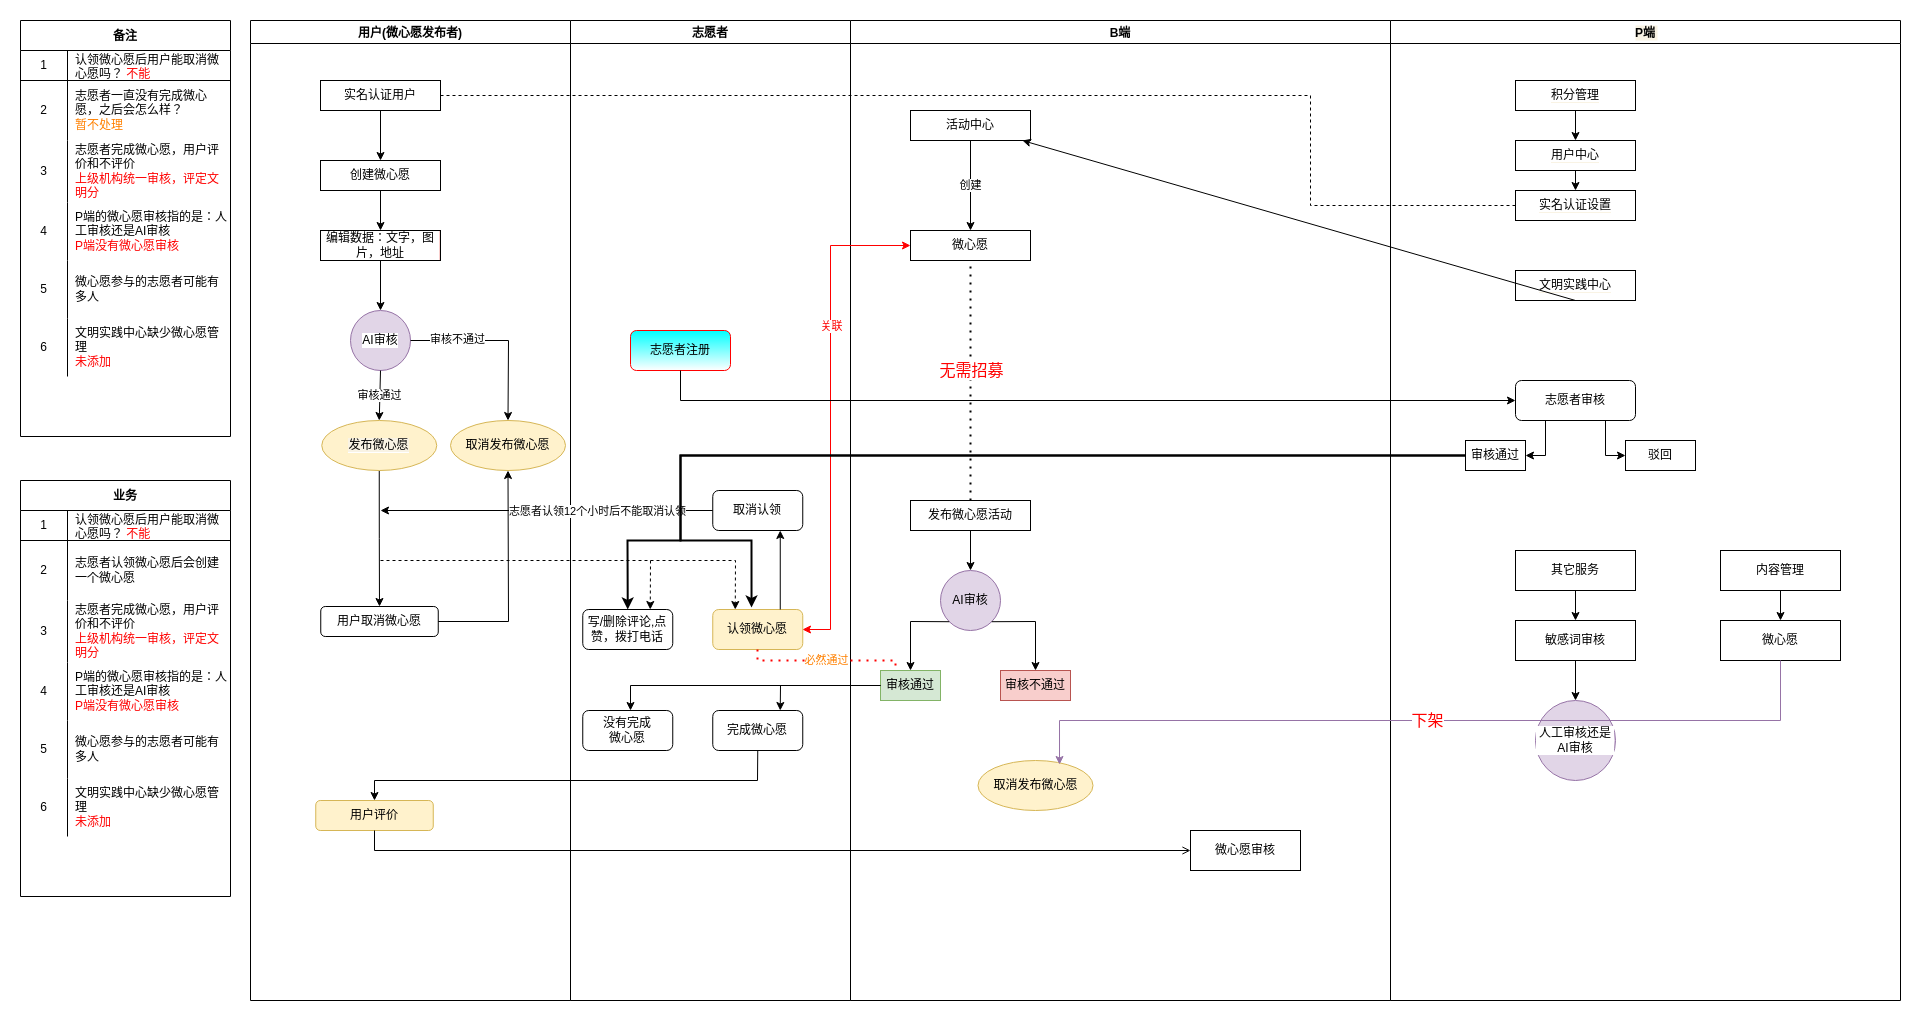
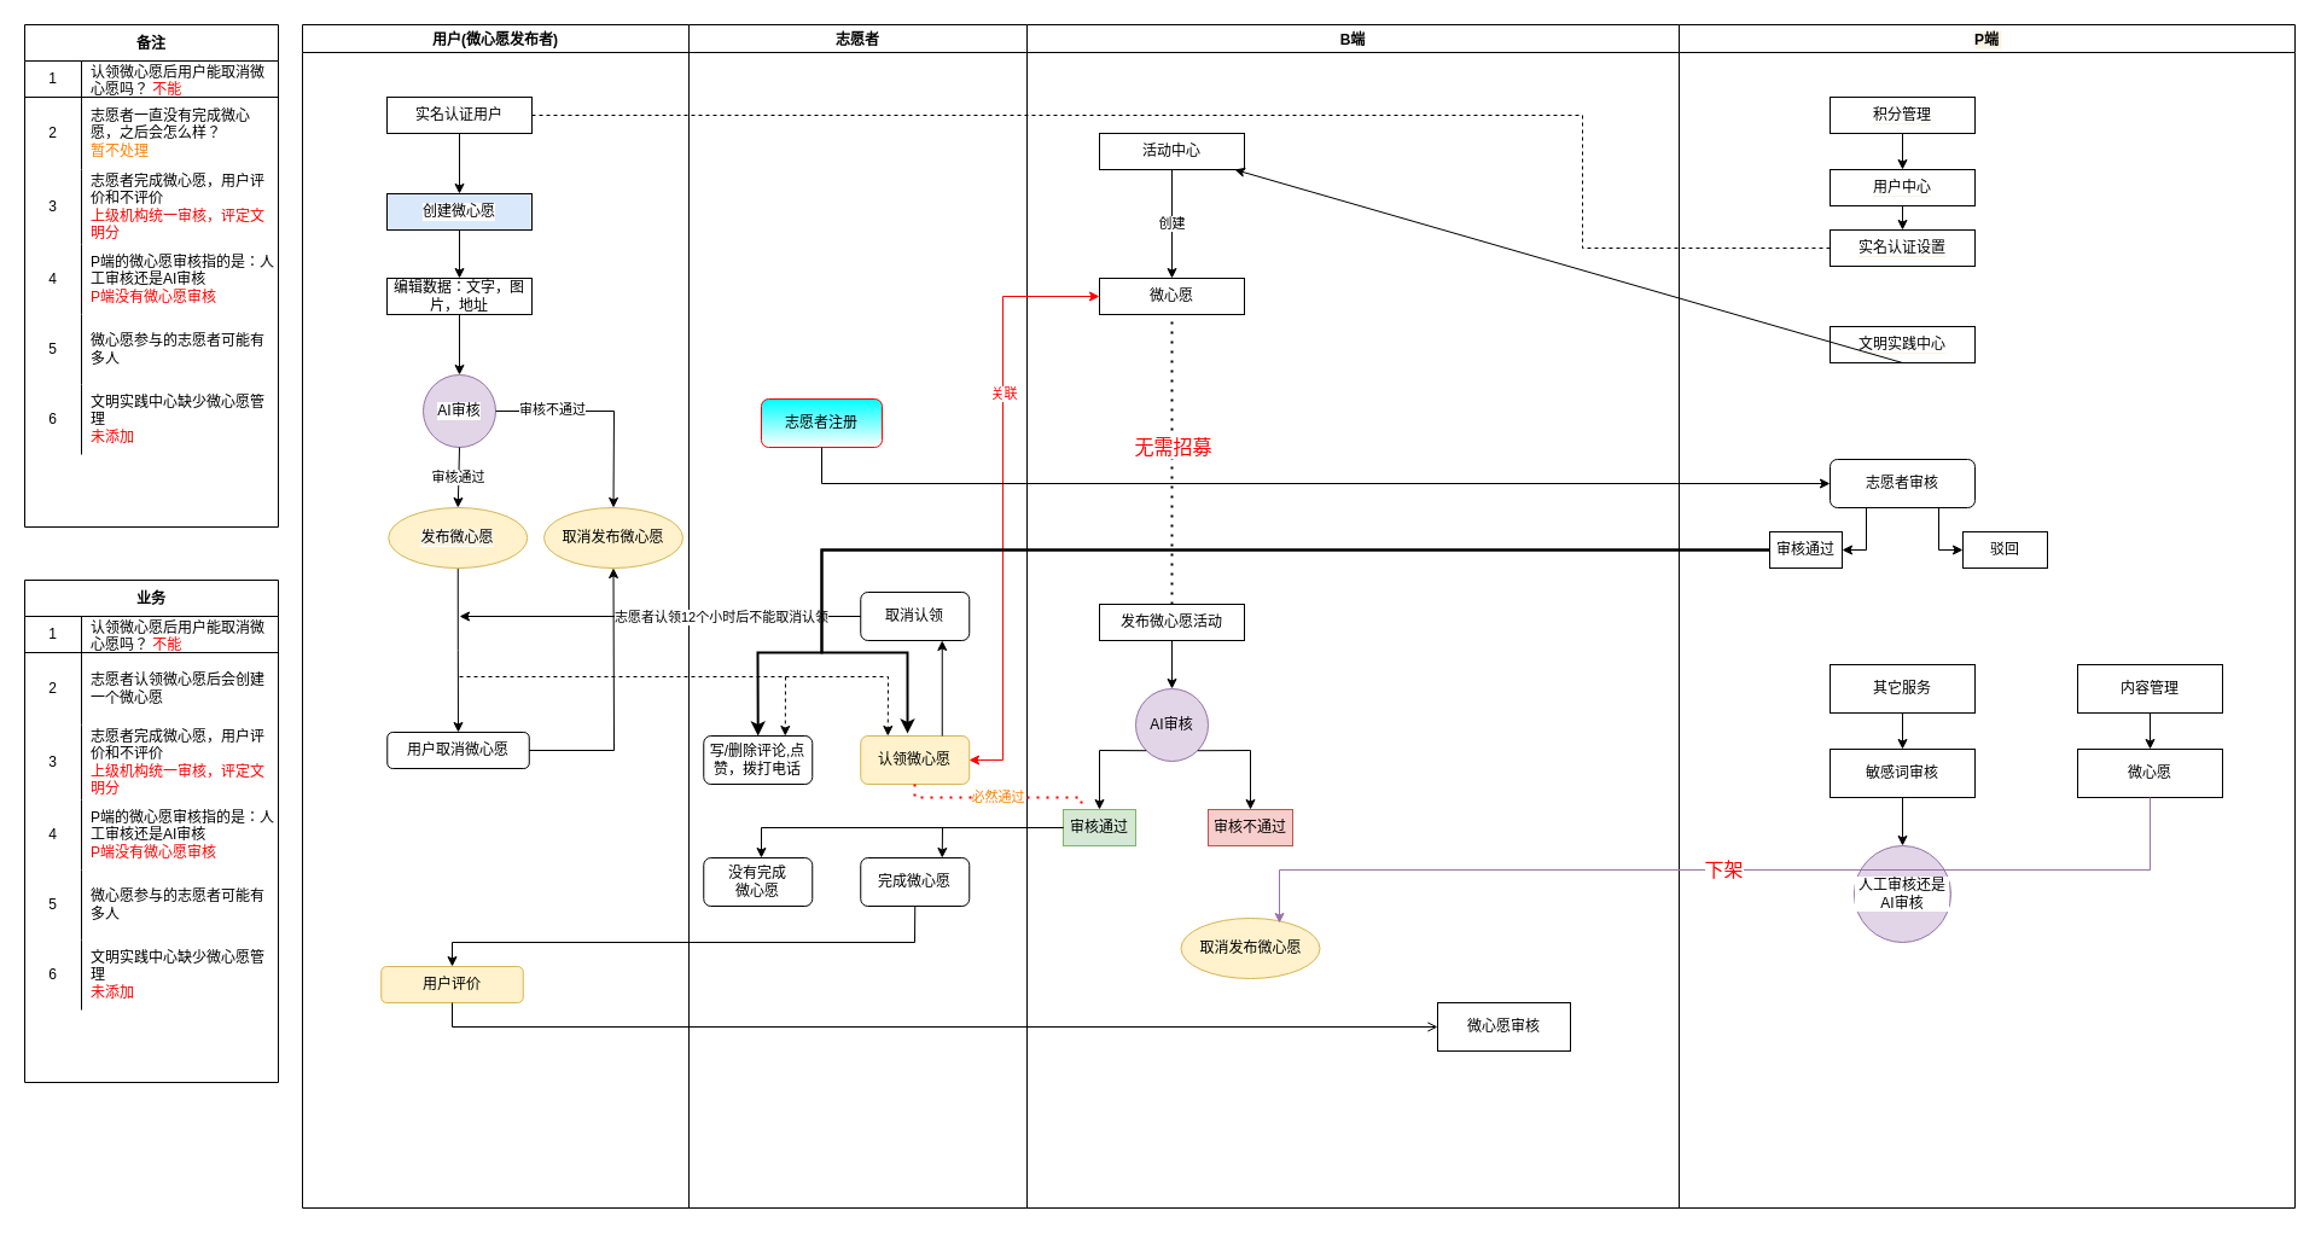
- <mxCell id="6" value="创建微心愿" style="rounded=0;whiteSpace=wrap;html=1;labelBackgroundColor=default;fontColor=default;" parent="2" vertex="1"><mxGeometry x="70" y="140" width="120" height="30" as="geometry" /></mxCell>
+ <mxCell id="6" value="创建微心愿" style="rounded=0;whiteSpace=wrap;html=1;labelBackgroundColor=default;fontColor=default;fillColor=#dae8fc;" parent="2" vertex="1"><mxGeometry x="70" y="140" width="120" height="30" as="geometry" /></mxCell>
- <mxCell id="7" value="编辑数据：文字，图片，地址" style="rounded=0;whiteSpace=wrap;html=1;labelBackgroundColor=default;fontColor=default;fillColor=#f8cecc;" parent="2" vertex="1"><mxGeometry x="70" y="210" width="120" height="30" as="geometry" /></mxCell>
+ <mxCell id="7" value="编辑数据：文字，图片，地址" style="rounded=0;whiteSpace=wrap;html=1;labelBackgroundColor=default;fontColor=default;" parent="2" vertex="1"><mxGeometry x="70" y="210" width="120" height="30" as="geometry" /></mxCell>
